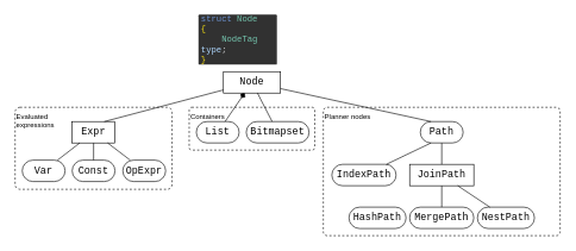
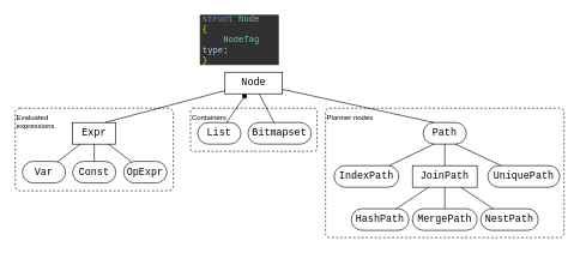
+ <mxCell id="19" style="rounded=0;orthogonalLoop=1;jettySize=auto;html=1;endArrow=none;endFill=0;exitX=0.75;exitY=1;exitDx=0;exitDy=0;" parent="1" source="20" target="22" edge="1"><mxGeometry relative="1" as="geometry" /></mxCell>
+ <mxCell id="22" value="UniquePath" style="text;html=1;align=center;verticalAlign=middle;whiteSpace=wrap;rounded=1;fontFamily=Courier New;fontSize=14;strokeColor=default;arcSize=50;" parent="1" vertex="1"><mxGeometry x="678" y="230" width="100" height="30" as="geometry" /></mxCell>
+ <mxCell id="23" style="rounded=0;orthogonalLoop=1;jettySize=auto;html=1;endArrow=none;endFill=0;" parent="1" source="26" target="27" edge="1"><mxGeometry relative="1" as="geometry" /></mxCell>
